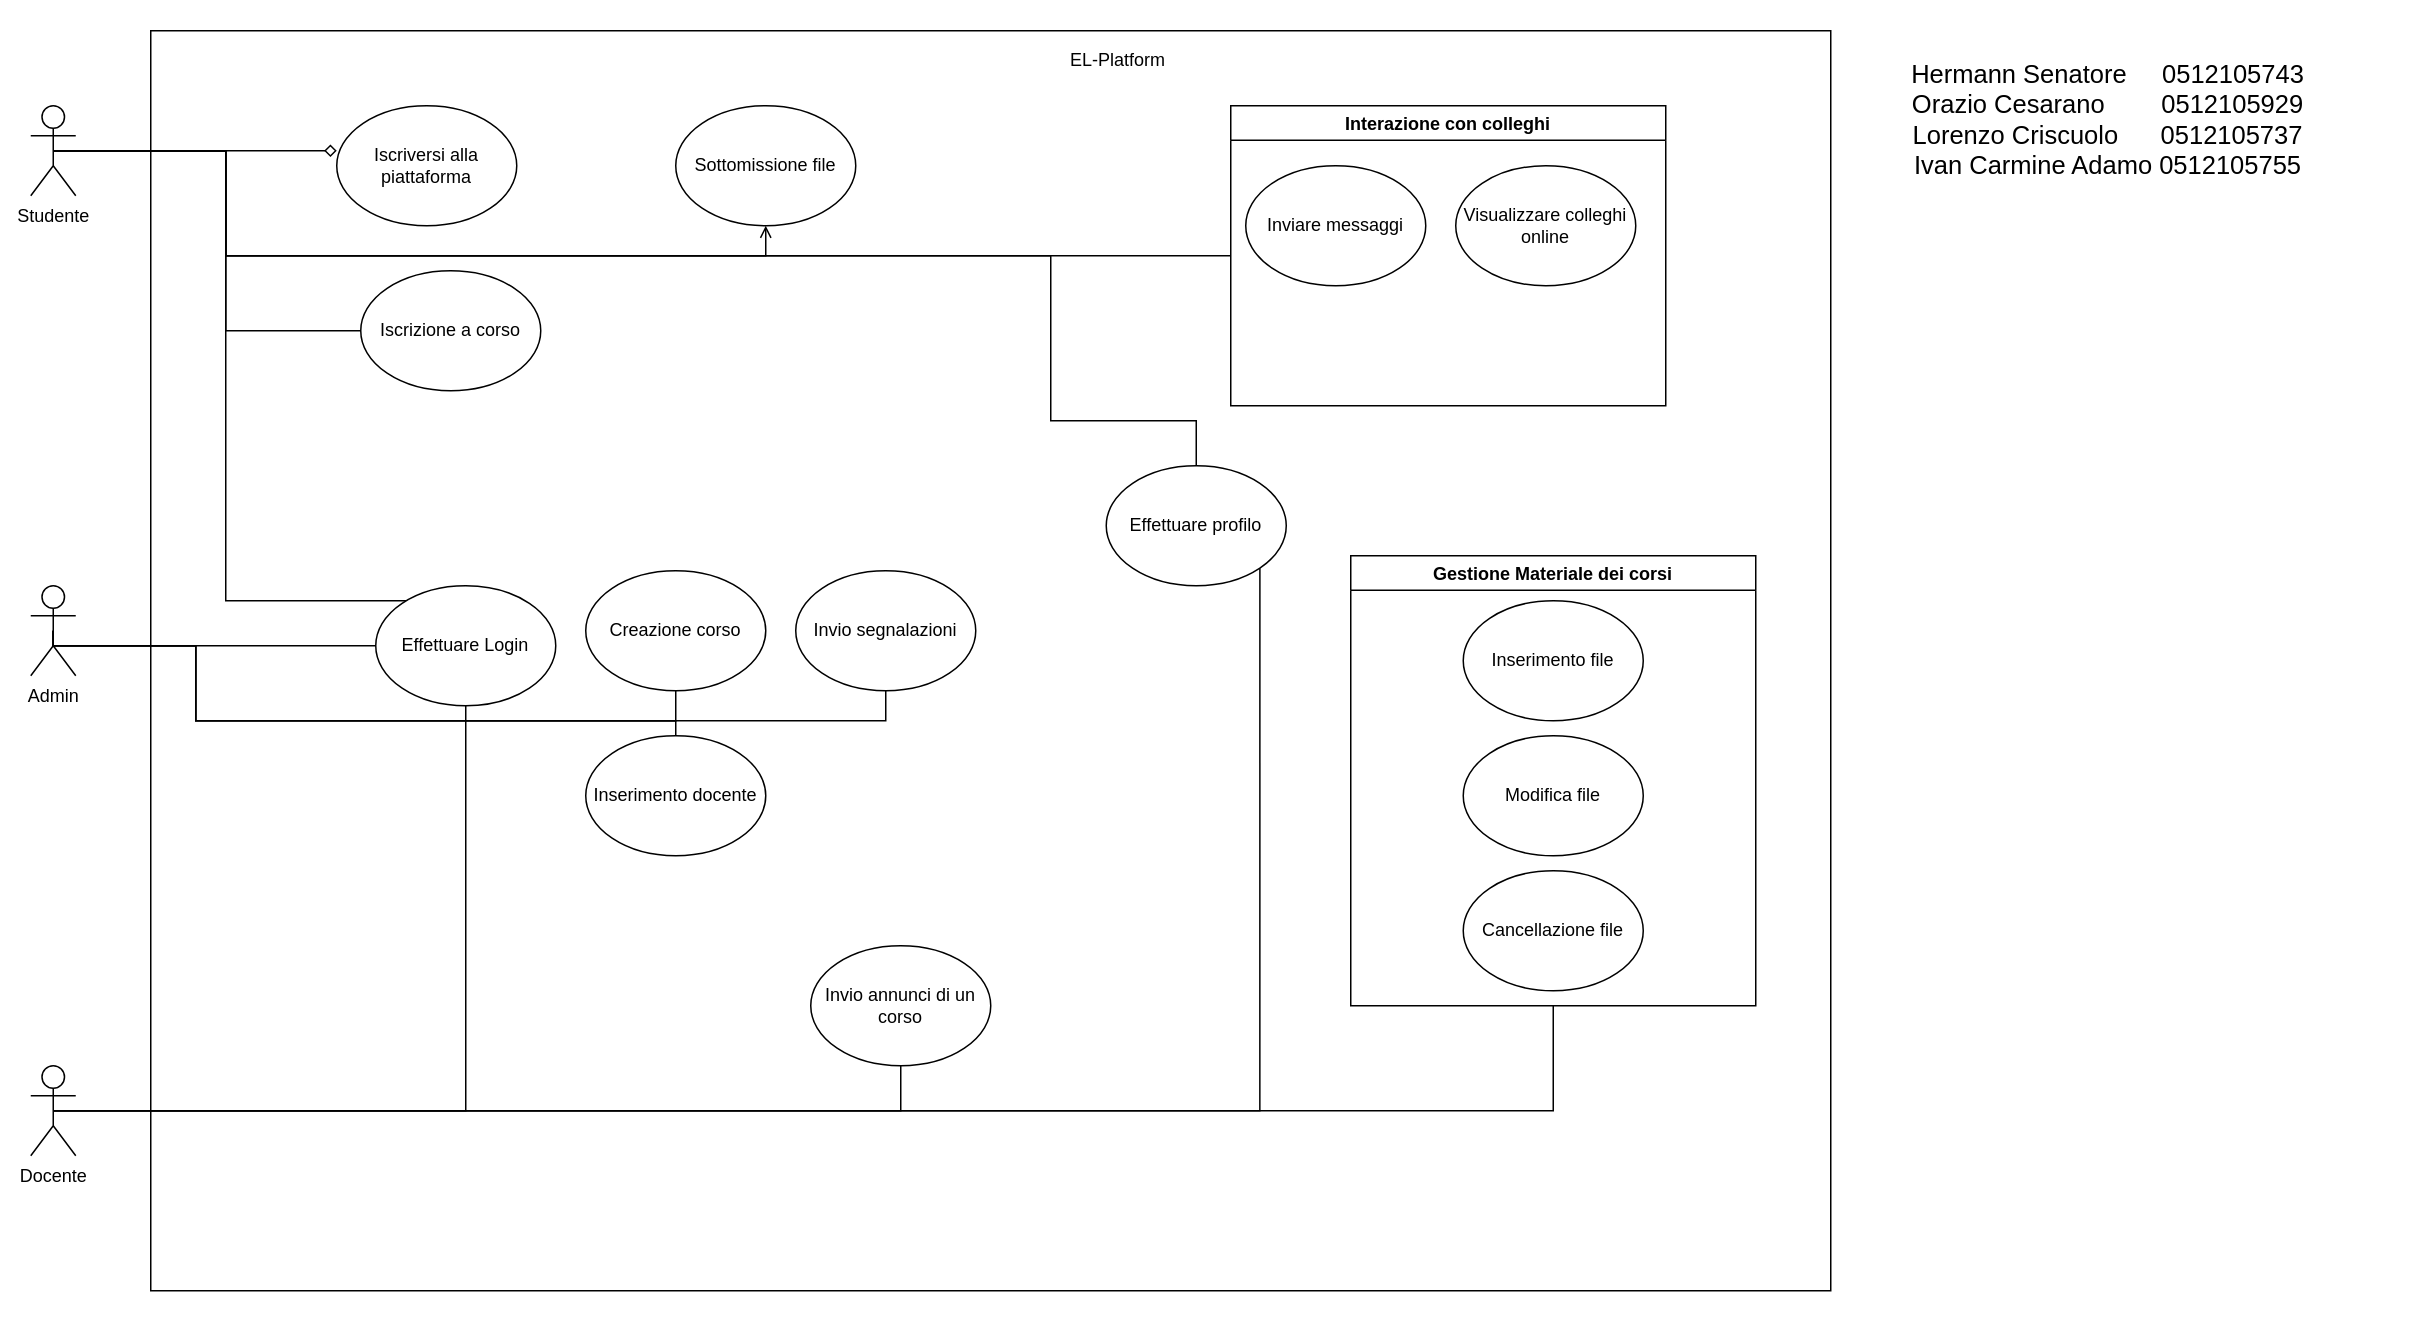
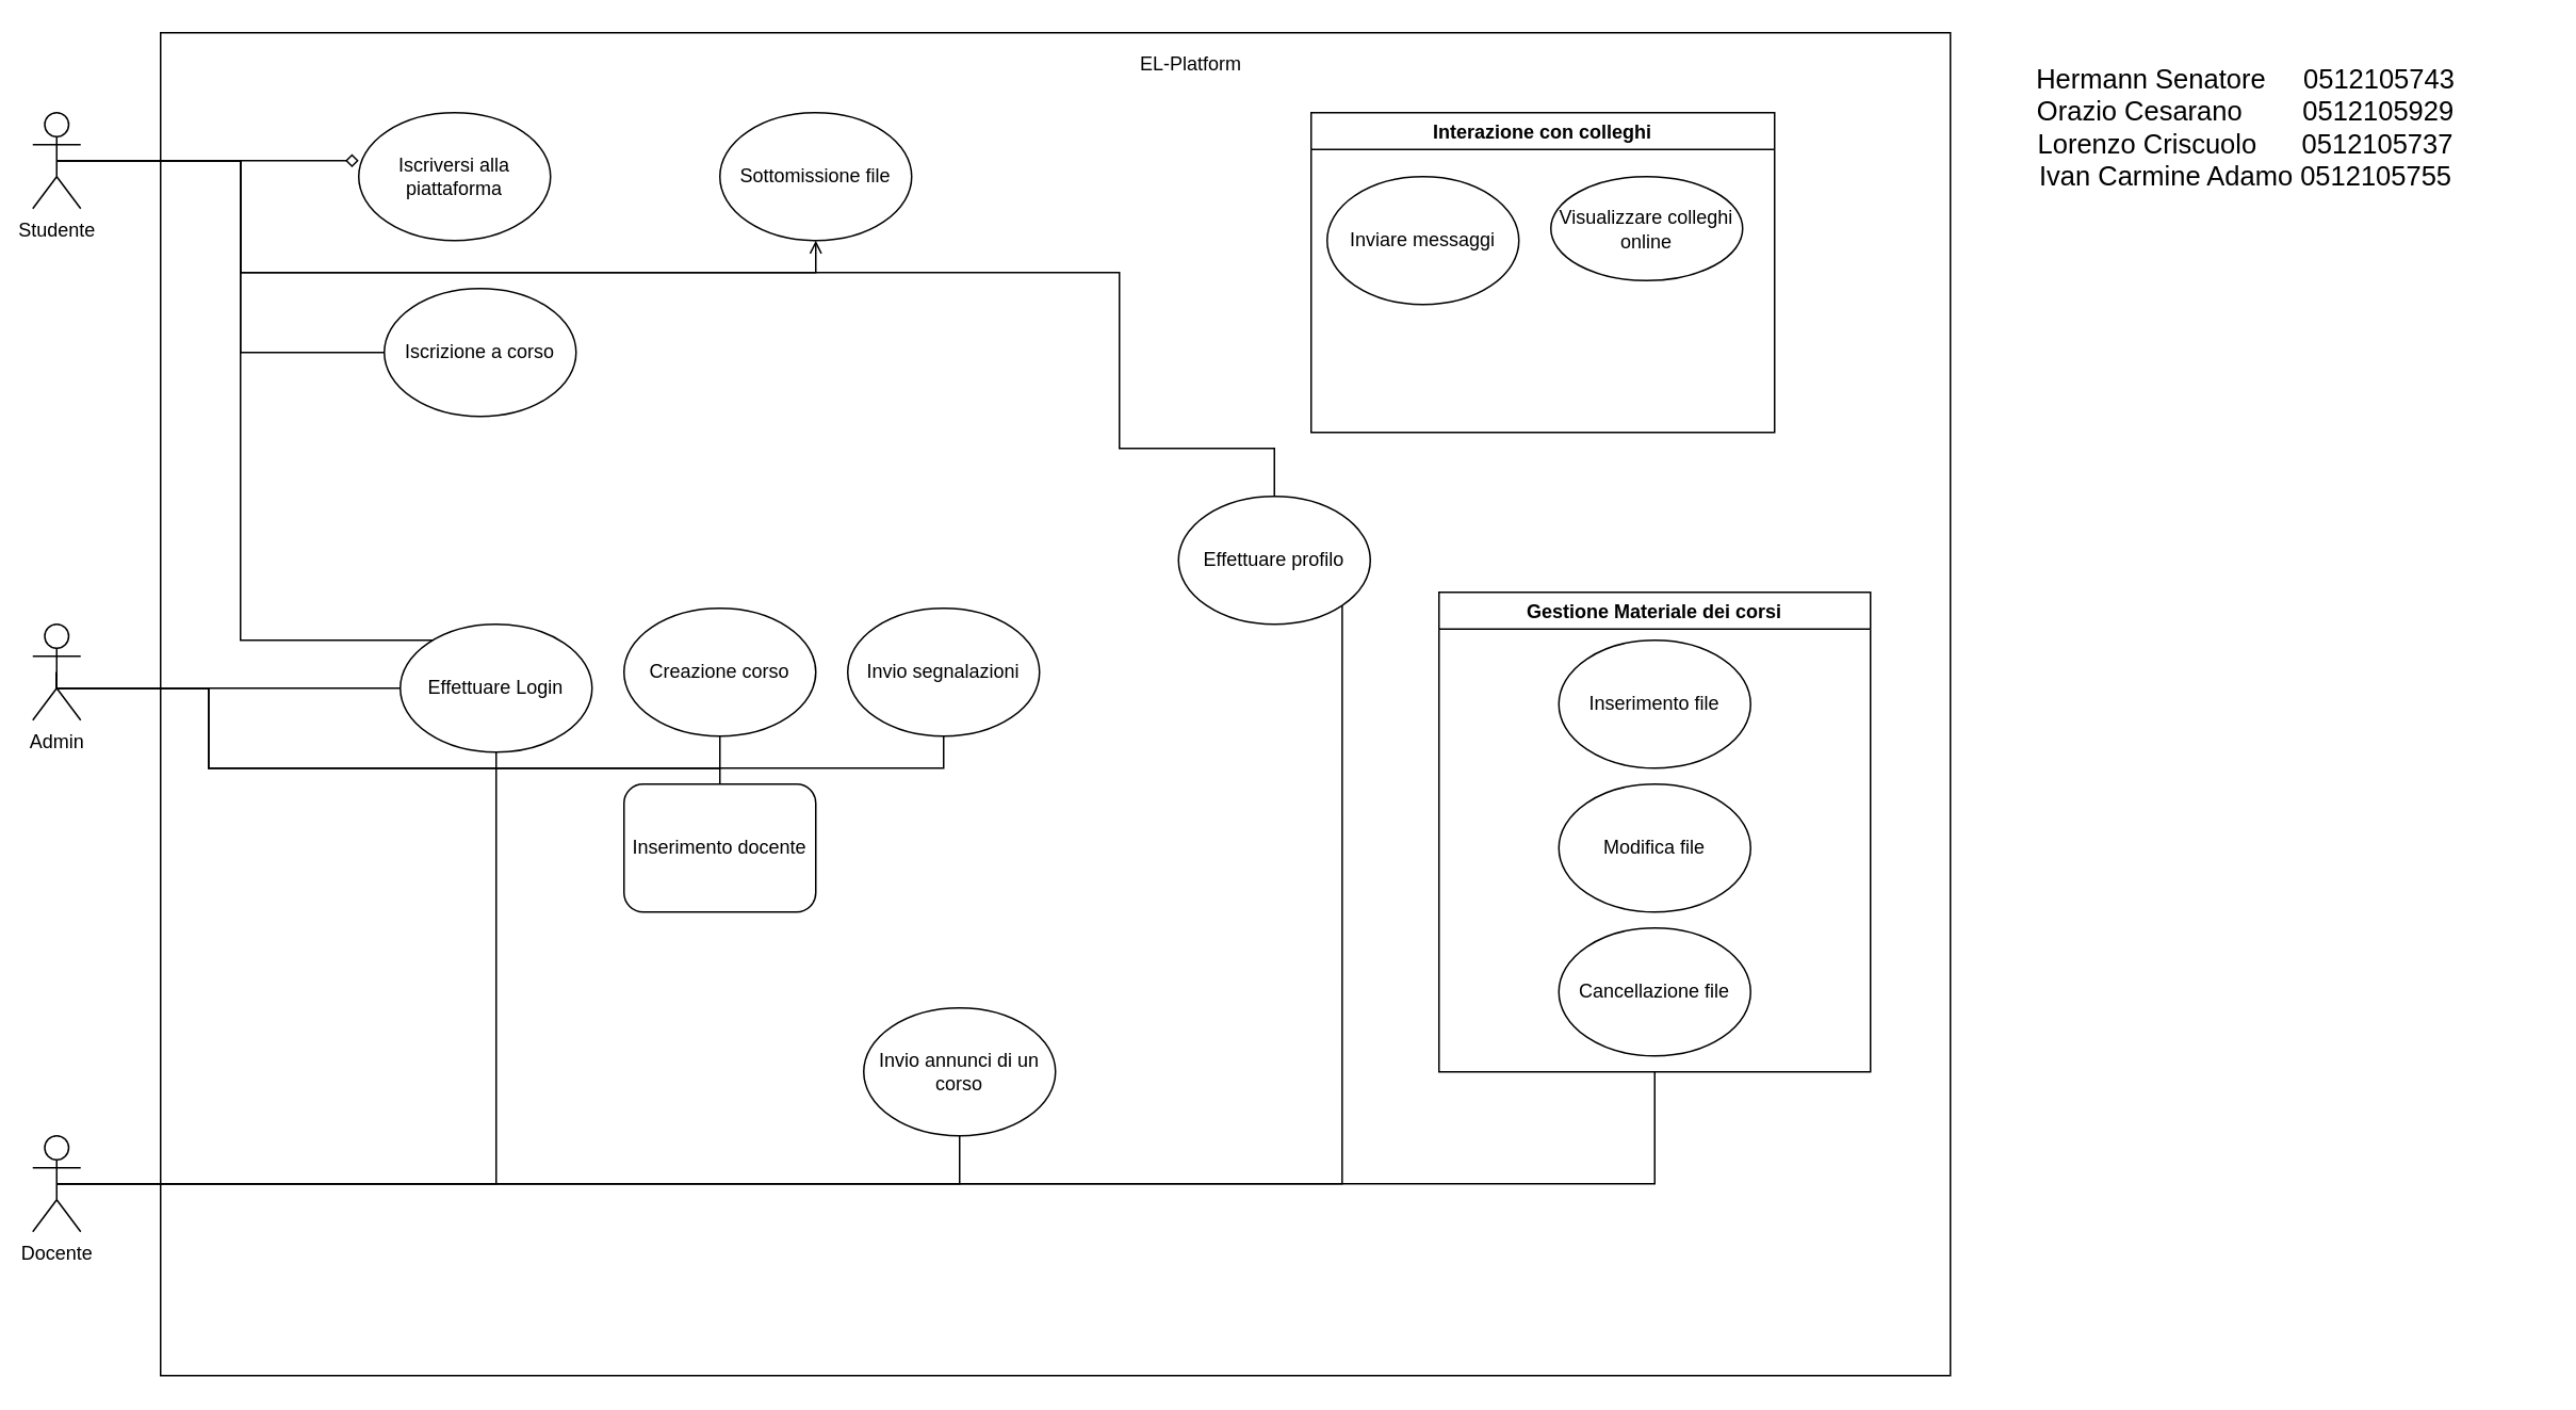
- <mxCell id="29" value="Visualizzare colleghi online" style="ellipse;whiteSpace=wrap;html=1;fontSize=12;" vertex="1" parent="27"><mxGeometry x="150" y="40" width="120" height="80" as="geometry" /></mxCell>
+ <mxCell id="29" value="Visualizzare colleghi online" style="ellipse;whiteSpace=wrap;html=1;fontSize=12;" vertex="1" parent="27"><mxGeometry x="150" y="40" width="120" height="65" as="geometry" /></mxCell>
- <mxCell id="6" style="edgeStyle=orthogonalEdgeStyle;rounded=0;orthogonalLoop=1;jettySize=auto;html=1;exitX=0.5;exitY=0.5;exitDx=0;exitDy=0;exitPerimeter=0;entryX=0;entryY=0.5;entryDx=0;entryDy=0;endArrow=none;endFill=0;fontSize=12;" edge="1" parent="1" source="9" target="27"><mxGeometry relative="1" as="geometry"><Array as="points"><mxPoint x="150" y="100" /><mxPoint x="150" y="170" /></Array></mxGeometry></mxCell>
- <mxCell id="34" value="Inserimento docente" style="ellipse;whiteSpace=wrap;html=1;fontSize=12;" vertex="1" parent="1"><mxGeometry x="390" y="490" width="120" height="80" as="geometry" /></mxCell>
+ <mxCell id="34" value="Inserimento docente" style="whiteSpace=wrap;html=1;fontSize=12;rounded=1;" vertex="1" parent="1"><mxGeometry x="390" y="490" width="120" height="80" as="geometry" /></mxCell>
